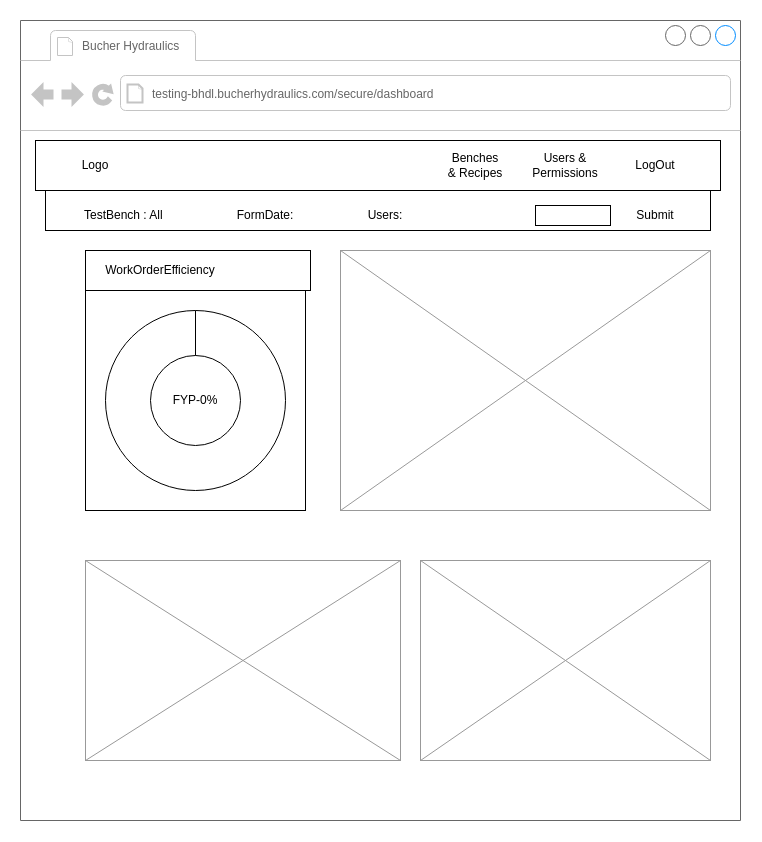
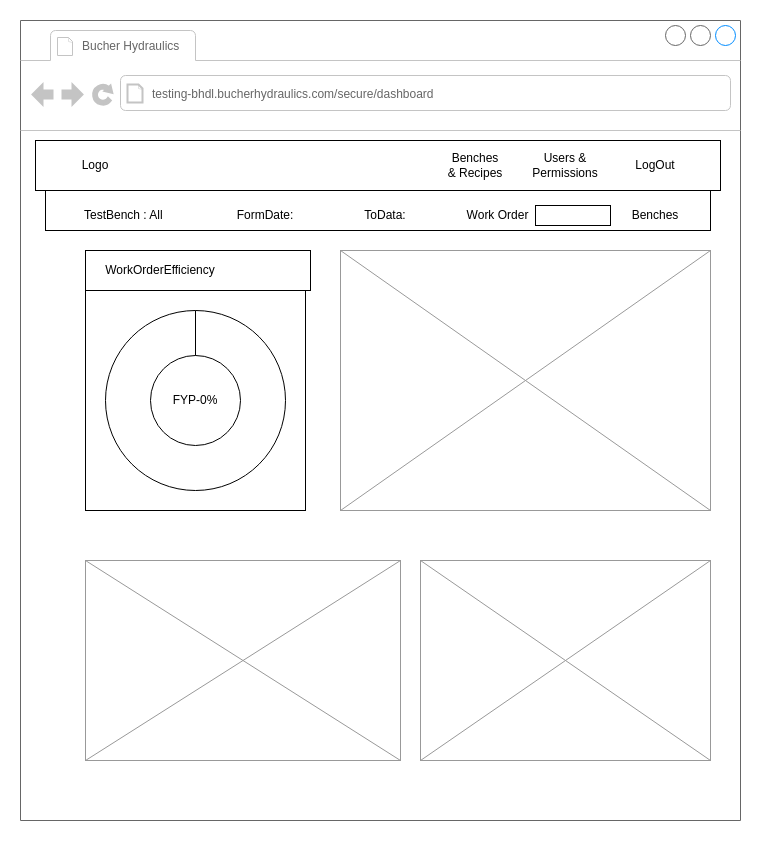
- <mxCell id="13" value="Users:" style="text;html=1;strokeColor=none;fillColor=none;align=center;verticalAlign=middle;whiteSpace=wrap;rounded=0;fontSize=12;" parent="2" vertex="1"><mxGeometry x="335" y="180" width="60" height="30" as="geometry" /></mxCell>
+ <mxCell id="13" value="ToData:" style="text;html=1;strokeColor=none;fillColor=none;align=center;verticalAlign=middle;whiteSpace=wrap;rounded=0;fontSize=12;" parent="2" vertex="1"><mxGeometry x="335" y="180" width="60" height="30" as="geometry" /></mxCell>
+ <mxCell id="14" value="Work Order" style="text;html=1;strokeColor=none;fillColor=none;align=center;verticalAlign=middle;whiteSpace=wrap;rounded=0;fontSize=12;" parent="2" vertex="1"><mxGeometry x="440" y="180" width="75" height="30" as="geometry" /></mxCell>
- <mxCell id="16" value="Submit" style="text;html=1;strokeColor=none;fillColor=none;align=center;verticalAlign=middle;whiteSpace=wrap;rounded=0;fontSize=12;" parent="2" vertex="1"><mxGeometry x="605" y="180" width="60" height="30" as="geometry" /></mxCell>
+ <mxCell id="16" value="Benches" style="text;html=1;strokeColor=none;fillColor=none;align=center;verticalAlign=middle;whiteSpace=wrap;rounded=0;fontSize=12;" parent="2" vertex="1"><mxGeometry x="605" y="180" width="60" height="30" as="geometry" /></mxCell>
